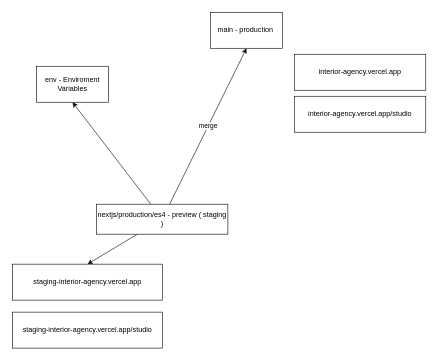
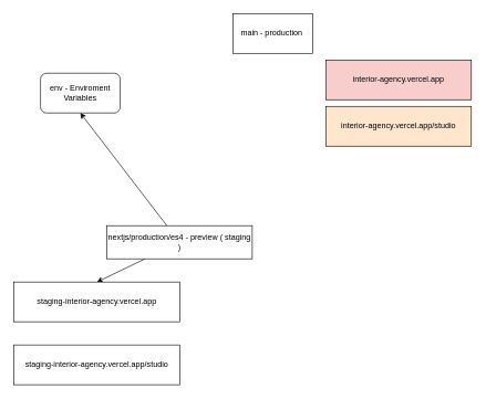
- <mxCell id="9" value="interior-agency.vercel.app" style="rounded=0;whiteSpace=wrap;html=1;" vertex="1" parent="1"><mxGeometry x="490" y="90" width="219" height="60" as="geometry" /></mxCell>
+ <mxCell id="9" value="interior-agency.vercel.app" style="rounded=0;whiteSpace=wrap;html=1;fillColor=#f8cecc;" vertex="1" parent="1"><mxGeometry x="490" y="90" width="219" height="60" as="geometry" /></mxCell>
- <mxCell id="7" value="env - Enviroment Variables" style="rounded=0;whiteSpace=wrap;html=1;" vertex="1" parent="1"><mxGeometry x="60" y="110" width="120" height="60" as="geometry" /></mxCell>
+ <mxCell id="7" value="env - Enviroment Variables" style="whiteSpace=wrap;html=1;rounded=1;" vertex="1" parent="1"><mxGeometry x="60" y="110" width="120" height="60" as="geometry" /></mxCell>
- <mxCell id="11" value="interior-agency.vercel.app/studio" style="rounded=0;whiteSpace=wrap;html=1;" vertex="1" parent="1"><mxGeometry x="490" y="160" width="219" height="60" as="geometry" /></mxCell>
+ <mxCell id="11" value="interior-agency.vercel.app/studio" style="rounded=0;whiteSpace=wrap;html=1;fillColor=#ffe6cc;" vertex="1" parent="1"><mxGeometry x="490" y="160" width="219" height="60" as="geometry" /></mxCell>
- <mxCell id="3" value="merge" style="edgeStyle=none;html=1;entryX=0.5;entryY=1;entryDx=0;entryDy=0;" edge="1" parent="1" source="6" target="2"><mxGeometry relative="1" as="geometry" /></mxCell>
- <mxCell id="8" value="staging-interior-agency.vercel.app" style="rounded=0;whiteSpace=wrap;html=1;" vertex="1" parent="1"><mxGeometry x="20" y="440" width="250" height="60" as="geometry" /></mxCell>
+ <mxCell id="8" value="staging-interior-agency.vercel.app" style="rounded=0;whiteSpace=wrap;html=1;" vertex="1" parent="1"><mxGeometry x="20" y="425" width="250" height="60" as="geometry" /></mxCell>
